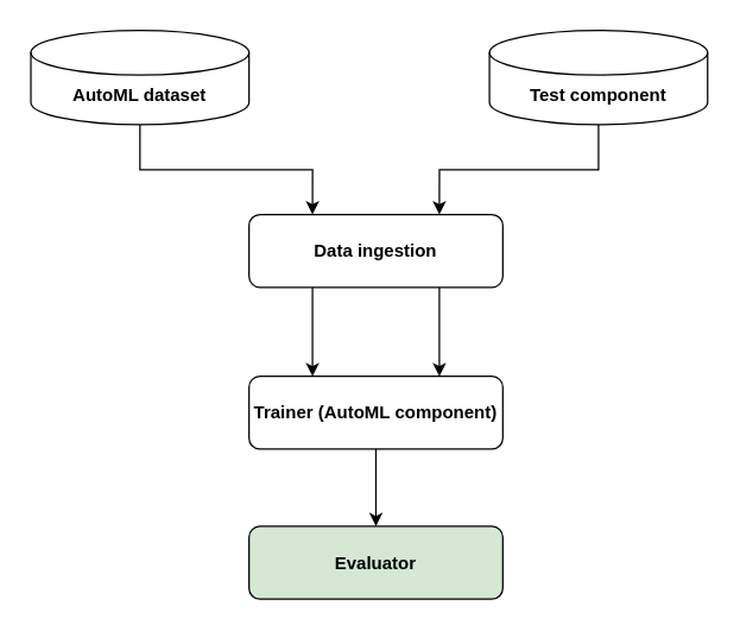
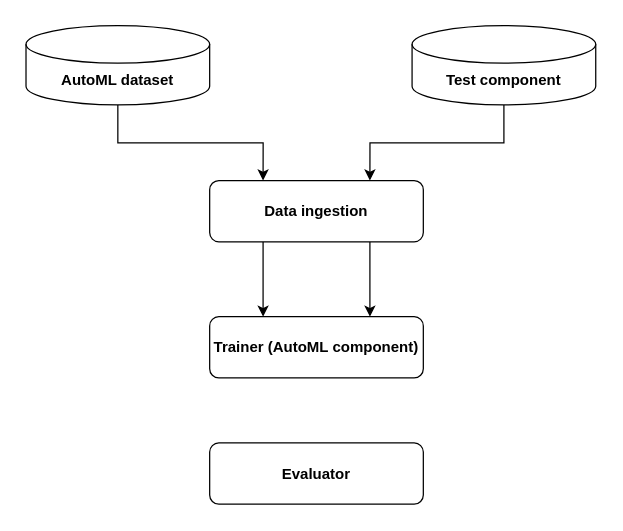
- <mxCell id="6" style="edgeStyle=orthogonalEdgeStyle;rounded=0;orthogonalLoop=1;jettySize=auto;html=1;exitX=0.5;exitY=1;exitDx=0;exitDy=0;entryX=0.5;entryY=0;entryDx=0;entryDy=0;" edge="1" parent="1" source="7" target="8"><mxGeometry relative="1" as="geometry" /></mxCell>
- <mxCell id="8" value="&lt;b&gt;Evaluator&lt;/b&gt;" style="rounded=1;whiteSpace=wrap;html=1;fillColor=#d5e8d4;" vertex="1" parent="1"><mxGeometry x="167" y="354" width="171" height="49" as="geometry" /></mxCell>
+ <mxCell id="8" value="&lt;b&gt;Evaluator&lt;/b&gt;" style="rounded=1;whiteSpace=wrap;html=1;" vertex="1" parent="1"><mxGeometry x="167" y="354" width="171" height="49" as="geometry" /></mxCell>
